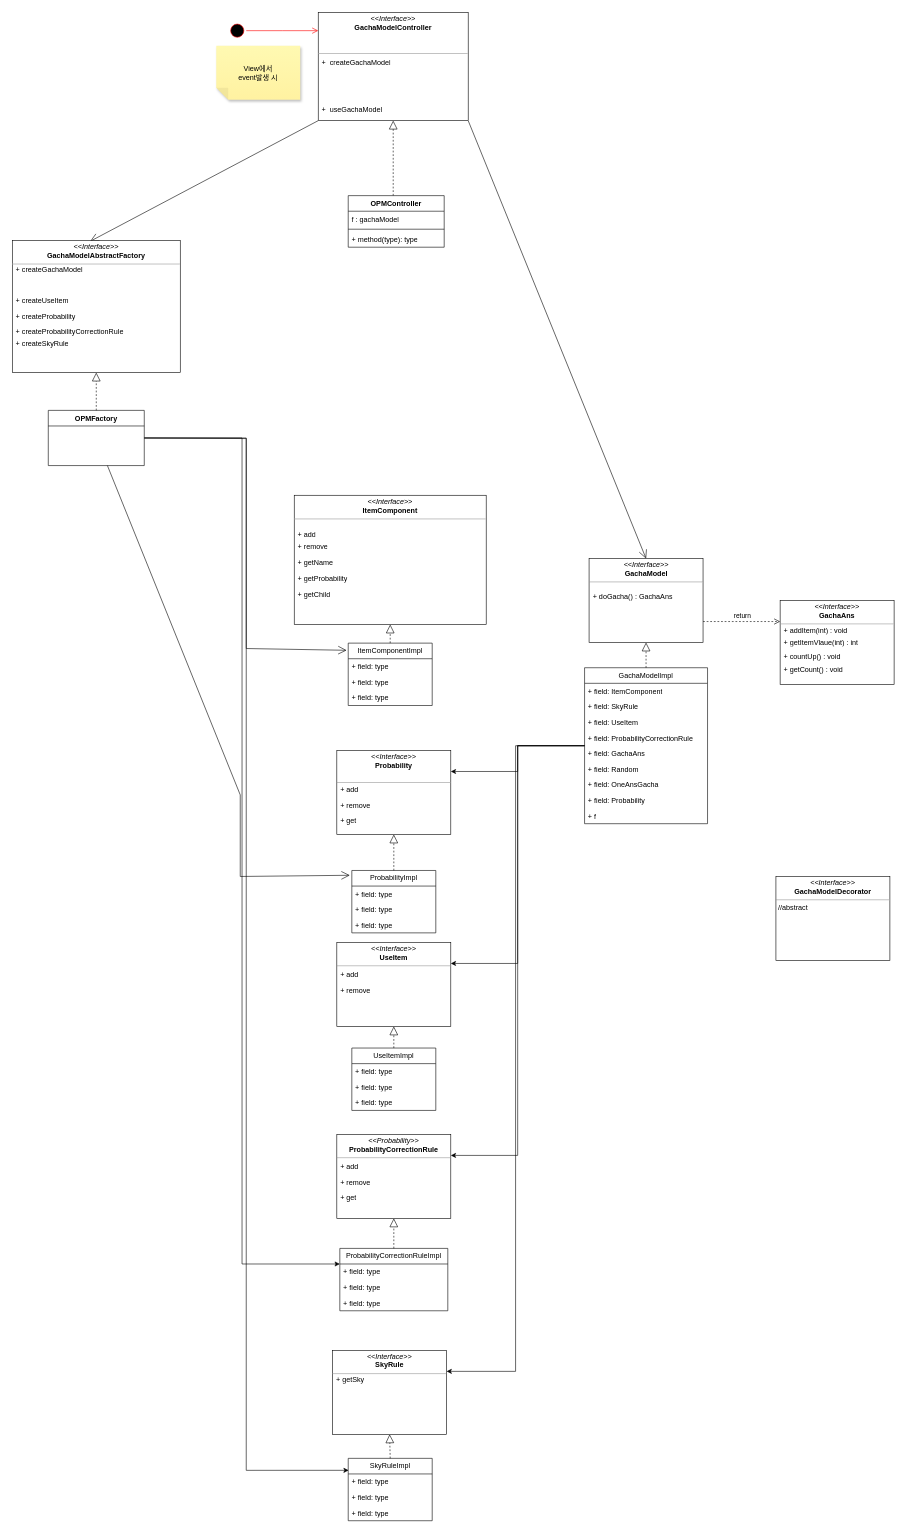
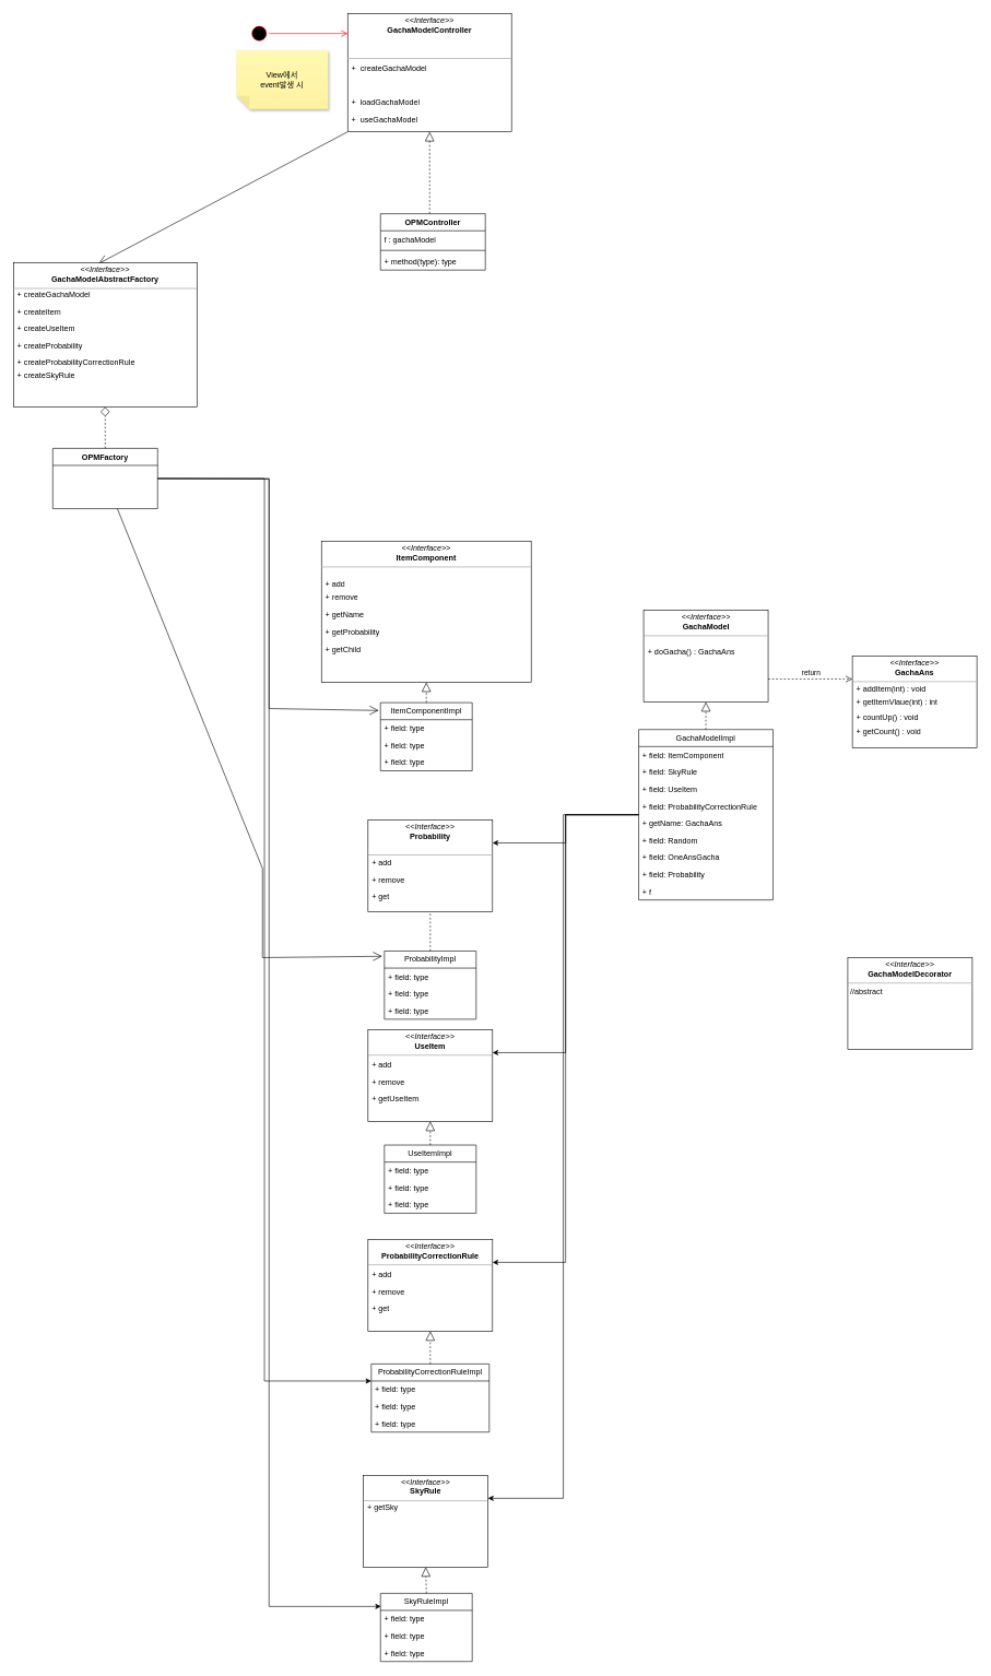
+ <mxCell id="17" value="+&amp;nbsp; loadGachaModel" style="text;strokeColor=none;fillColor=none;align=left;verticalAlign=top;spacingLeft=4;spacingRight=4;overflow=hidden;rotatable=0;points=[[0,0.5],[1,0.5]];portConstraint=eastwest;whiteSpace=wrap;html=1;" parent="13" vertex="1"><mxGeometry y="122" width="250" height="26" as="geometry" /></mxCell>
+ <mxCell id="30" value="+ createItem" style="text;strokeColor=none;fillColor=none;align=left;verticalAlign=top;spacingLeft=4;spacingRight=4;overflow=hidden;rotatable=0;points=[[0,0.5],[1,0.5]];portConstraint=eastwest;whiteSpace=wrap;html=1;" parent="28" vertex="1"><mxGeometry y="61" width="280" height="26" as="geometry" /></mxCell>
- <mxCell id="107" value="" style="endArrow=open;endFill=1;endSize=12;html=1;rounded=0;exitX=1;exitY=1;exitDx=0;exitDy=0;entryX=0.5;entryY=0;entryDx=0;entryDy=0;" edge="1" parent="1" source="14" target="60"><mxGeometry width="160" relative="1" as="geometry"><mxPoint x="900" y="470" as="sourcePoint" /><mxPoint x="1060" y="470" as="targetPoint" /></mxGeometry></mxCell>
- <mxCell id="36" value="" style="endArrow=block;dashed=1;endFill=0;endSize=12;html=1;rounded=0;exitX=0.5;exitY=0;exitDx=0;exitDy=0;entryX=0.5;entryY=1;entryDx=0;entryDy=0;" parent="1" source="27" target="29" edge="1"><mxGeometry width="160" relative="1" as="geometry"><mxPoint x="20" y="645" as="sourcePoint" /><mxPoint x="180" y="645" as="targetPoint" /></mxGeometry></mxCell>
+ <mxCell id="36" value="" style="endArrow=diamond;dashed=1;endFill=0;endSize=12;html=1;rounded=0;exitX=0.5;exitY=0;exitDx=0;exitDy=0;entryX=0.5;entryY=1;entryDx=0;entryDy=0;" parent="1" source="27" target="29" edge="1"><mxGeometry width="160" relative="1" as="geometry"><mxPoint x="20" y="645" as="sourcePoint" /><mxPoint x="180" y="645" as="targetPoint" /></mxGeometry></mxCell>
- <mxCell id="47" value="+ field: GachaAns" style="text;strokeColor=none;fillColor=none;align=left;verticalAlign=top;spacingLeft=4;spacingRight=4;overflow=hidden;rotatable=0;points=[[0,0.5],[1,0.5]];portConstraint=eastwest;whiteSpace=wrap;html=1;" vertex="1" parent="42"><mxGeometry y="130" width="205" height="26" as="geometry" /></mxCell>
+ <mxCell id="47" value="+ getName: GachaAns" style="text;strokeColor=none;fillColor=none;align=left;verticalAlign=top;spacingLeft=4;spacingRight=4;overflow=hidden;rotatable=0;points=[[0,0.5],[1,0.5]];portConstraint=eastwest;whiteSpace=wrap;html=1;" vertex="1" parent="42"><mxGeometry y="130" width="205" height="26" as="geometry" /></mxCell>
- <mxCell id="96" value="" style="endArrow=block;dashed=1;endFill=0;endSize=12;html=1;rounded=0;exitX=0.5;exitY=0;exitDx=0;exitDy=0;entryX=0.5;entryY=1;entryDx=0;entryDy=0;" edge="1" parent="1" source="80" target="63"><mxGeometry width="160" relative="1" as="geometry"><mxPoint x="530" y="1520" as="sourcePoint" /><mxPoint x="650" y="1410" as="targetPoint" /></mxGeometry></mxCell>
+ <mxCell id="96" value="" style="endArrow=none;dashed=1;endFill=0;endSize=12;html=1;rounded=0;exitX=0.5;exitY=0;exitDx=0;exitDy=0;entryX=0.5;entryY=1;entryDx=0;entryDy=0;" edge="1" parent="1" source="80" target="63"><mxGeometry width="160" relative="1" as="geometry"><mxPoint x="530" y="1520" as="sourcePoint" /><mxPoint x="650" y="1410" as="targetPoint" /></mxGeometry></mxCell>
+ <mxCell id="71" value="+ getUseItem" style="text;strokeColor=none;fillColor=none;align=left;verticalAlign=top;spacingLeft=4;spacingRight=4;overflow=hidden;rotatable=0;points=[[0,0.5],[1,0.5]];portConstraint=eastwest;whiteSpace=wrap;html=1;" parent="67" vertex="1"><mxGeometry y="92" width="100" height="26" as="geometry" /></mxCell>
- <mxCell id="73" value="&lt;p style=&quot;margin:0px;margin-top:4px;text-align:center;&quot;&gt;&lt;i&gt;&amp;lt;&amp;lt;Probability&amp;gt;&amp;gt;&lt;/i&gt;&lt;br&gt;&lt;b&gt;ProbabilityCorrectionRule&lt;/b&gt;&lt;/p&gt;&lt;hr size=&quot;1&quot;&gt;&lt;p style=&quot;margin:0px;margin-left:4px;&quot;&gt;&lt;br&gt;&lt;/p&gt;" style="verticalAlign=top;align=left;overflow=fill;fontSize=12;fontFamily=Helvetica;html=1;whiteSpace=wrap;" parent="72" vertex="1"><mxGeometry width="190" height="140" as="geometry" /></mxCell>
+ <mxCell id="73" value="&lt;p style=&quot;margin:0px;margin-top:4px;text-align:center;&quot;&gt;&lt;i&gt;&amp;lt;&amp;lt;Interface&amp;gt;&amp;gt;&lt;/i&gt;&lt;br&gt;&lt;b&gt;ProbabilityCorrectionRule&lt;/b&gt;&lt;/p&gt;&lt;hr size=&quot;1&quot;&gt;&lt;p style=&quot;margin:0px;margin-left:4px;&quot;&gt;&lt;br&gt;&lt;/p&gt;" style="verticalAlign=top;align=left;overflow=fill;fontSize=12;fontFamily=Helvetica;html=1;whiteSpace=wrap;" parent="72" vertex="1"><mxGeometry width="190" height="140" as="geometry" /></mxCell>
